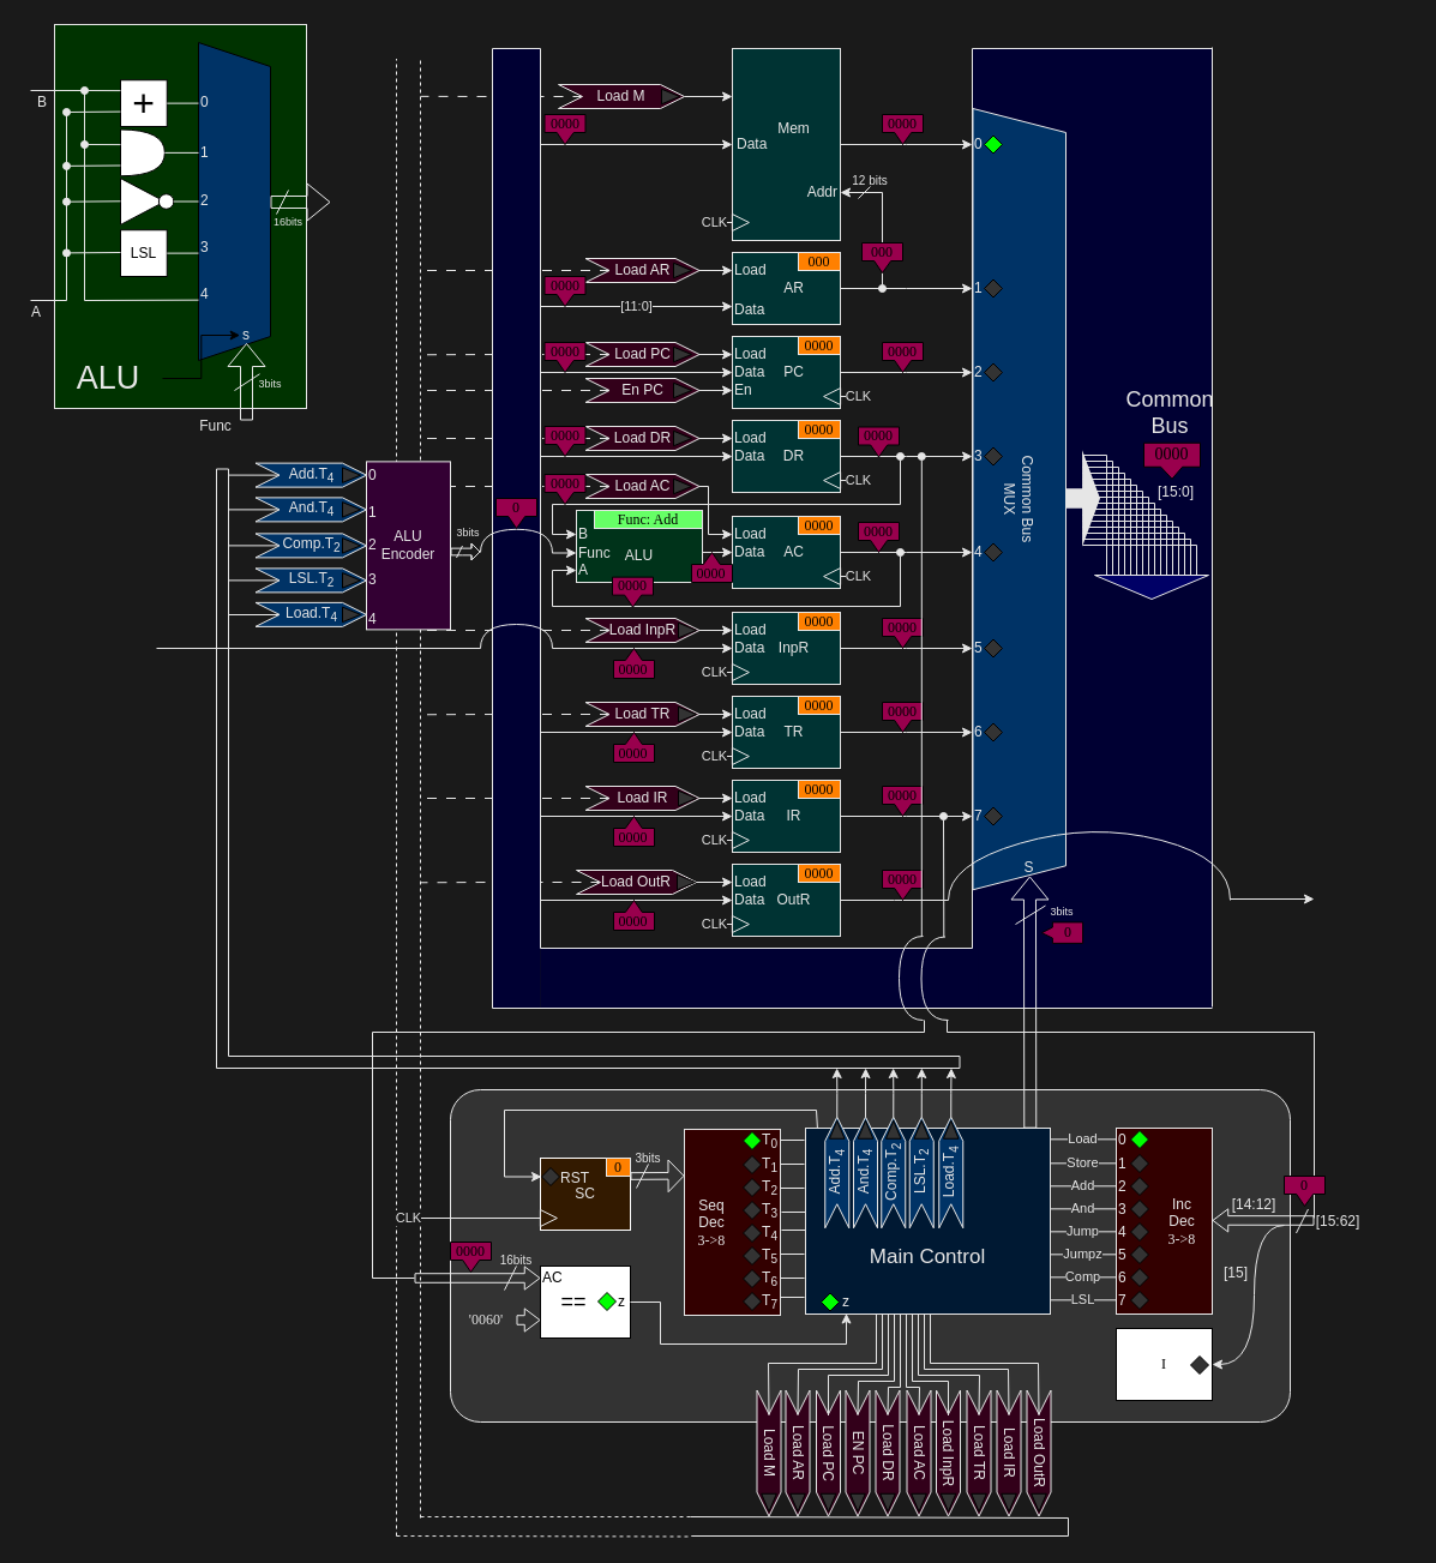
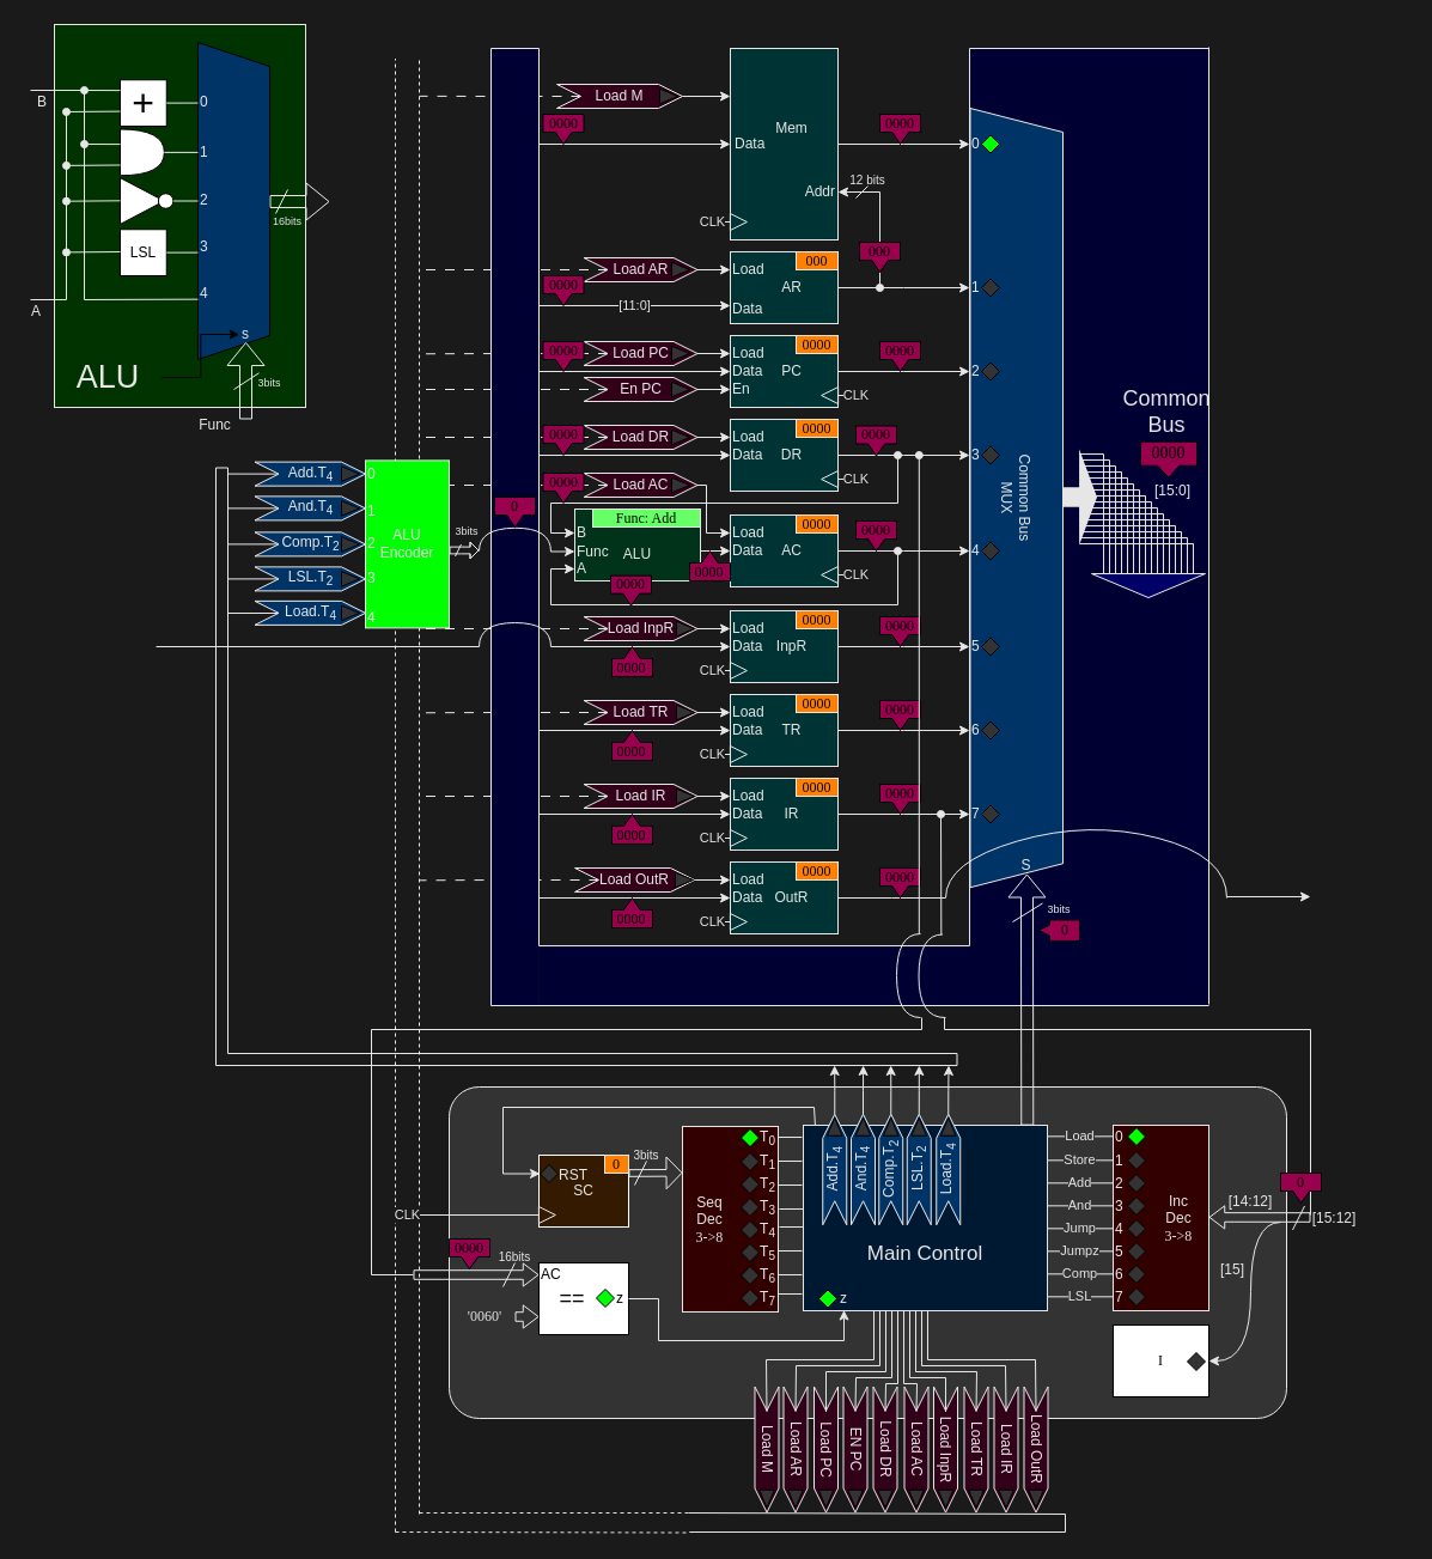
- <mxCell id="102" value="ALU Encoder" style="rounded=0;whiteSpace=wrap;html=1;strokeColor=#E6E6E6;fillColor=#330033;fontColor=#E6E6E6;" parent="1" vertex="1"><mxGeometry x="305" y="384.38" width="70" height="140" as="geometry" /></mxCell>
+ <mxCell id="102" value="ALU Encoder" style="rounded=0;whiteSpace=wrap;html=1;strokeColor=#E6E6E6;fillColor=#00ff00;fontColor=#E6E6E6;" parent="1" vertex="1"><mxGeometry x="305" y="384.38" width="70" height="140" as="geometry" /></mxCell>
- <mxCell id="355" value="[15:62]" style="text;html=1;strokeColor=none;fillColor=none;align=center;verticalAlign=middle;whiteSpace=wrap;rounded=0;fontColor=#E6E6E6;" parent="1" vertex="1"><mxGeometry x="1085" y="1002.5" width="60" height="30" as="geometry" /></mxCell>
+ <mxCell id="355" value="[15:12]" style="text;html=1;strokeColor=none;fillColor=none;align=center;verticalAlign=middle;whiteSpace=wrap;rounded=0;fontColor=#E6E6E6;" parent="1" vertex="1"><mxGeometry x="1085" y="1002.5" width="60" height="30" as="geometry" /></mxCell>
